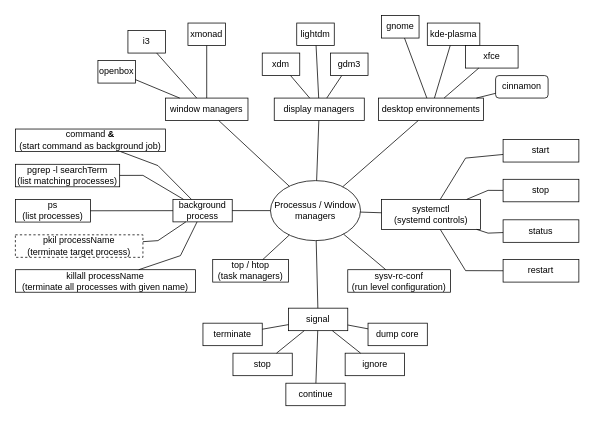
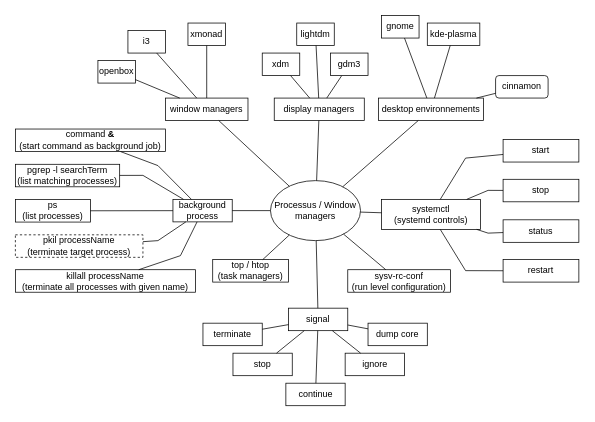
- <mxCell id="61" value="xfce" style="rounded=0;whiteSpace=wrap;html=1;" vertex="1" parent="1"><mxGeometry x="620" y="60" width="70" height="30" as="geometry" /></mxCell>
- <mxCell id="65" style="edgeStyle=none;rounded=0;orthogonalLoop=1;jettySize=auto;html=1;endArrow=none;endFill=0;" edge="1" parent="1" source="61" target="43"><mxGeometry relative="1" as="geometry"><mxPoint x="588.5" y="140" as="targetPoint" /><mxPoint x="609.5" y="70" as="sourcePoint" /></mxGeometry></mxCell>
